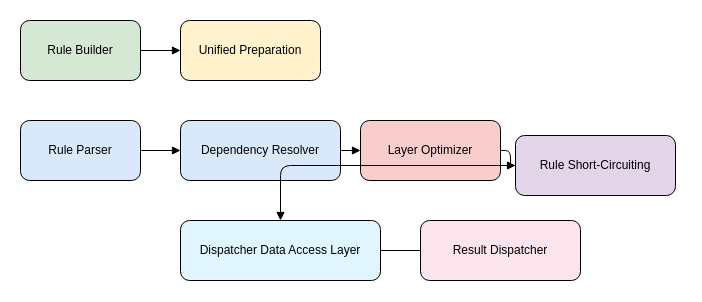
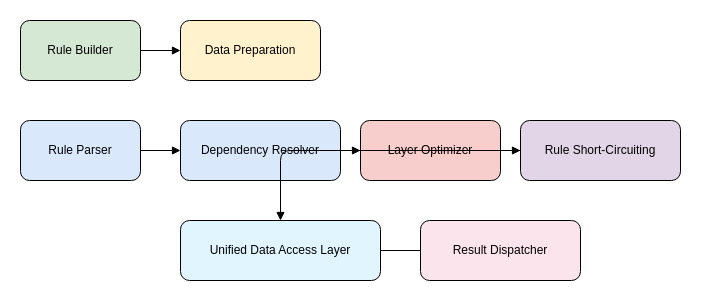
- <mxCell id="3" value="Unified Preparation" style="shape=rectangle;fillColor=#fff2cc;rounded=1;whiteSpace=wrap;" vertex="1" parent="1"><mxGeometry x="180" y="20" width="140" height="60" as="geometry" /></mxCell>
+ <mxCell id="3" value="Data Preparation" style="shape=rectangle;fillColor=#fff2cc;rounded=1;whiteSpace=wrap;" vertex="1" parent="1"><mxGeometry x="180" y="20" width="140" height="60" as="geometry" /></mxCell>
- <mxCell id="7" value="Rule Short-Circuiting" style="shape=rectangle;fillColor=#e1d5e7;rounded=1;whiteSpace=wrap;" vertex="1" parent="1"><mxGeometry x="515" y="135" width="160" height="60" as="geometry" /></mxCell>
+ <mxCell id="7" value="Rule Short-Circuiting" style="shape=rectangle;fillColor=#e1d5e7;rounded=1;whiteSpace=wrap;" vertex="1" parent="1"><mxGeometry x="520" y="120" width="160" height="60" as="geometry" /></mxCell>
- <mxCell id="8" value="Dispatcher Data Access Layer" style="shape=rectangle;fillColor=#e1f5fe;rounded=1;whiteSpace=wrap;" vertex="1" parent="1"><mxGeometry x="180" y="220" width="200" height="60" as="geometry" /></mxCell>
+ <mxCell id="8" value="Unified Data Access Layer" style="shape=rectangle;fillColor=#e1f5fe;rounded=1;whiteSpace=wrap;" vertex="1" parent="1"><mxGeometry x="180" y="220" width="200" height="60" as="geometry" /></mxCell>
